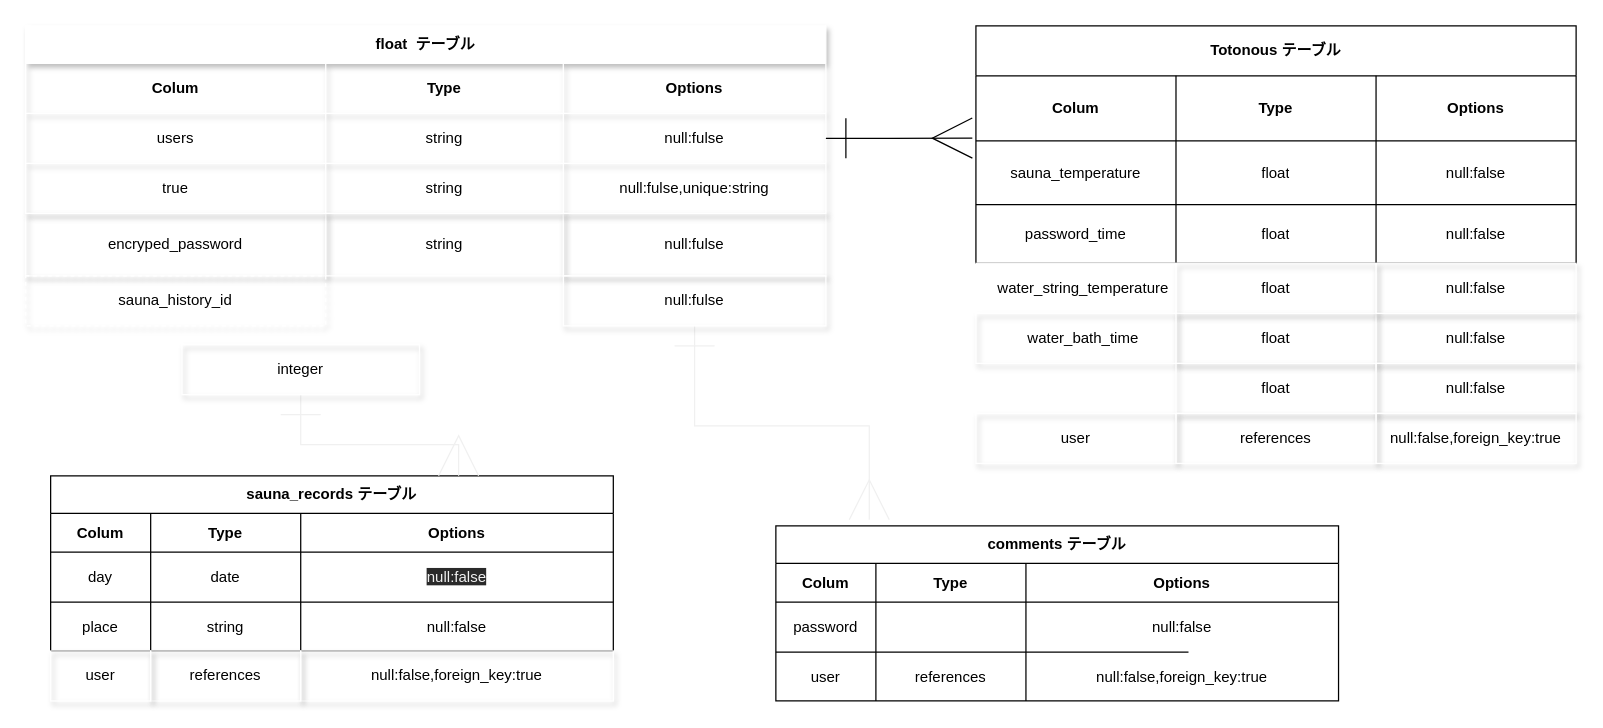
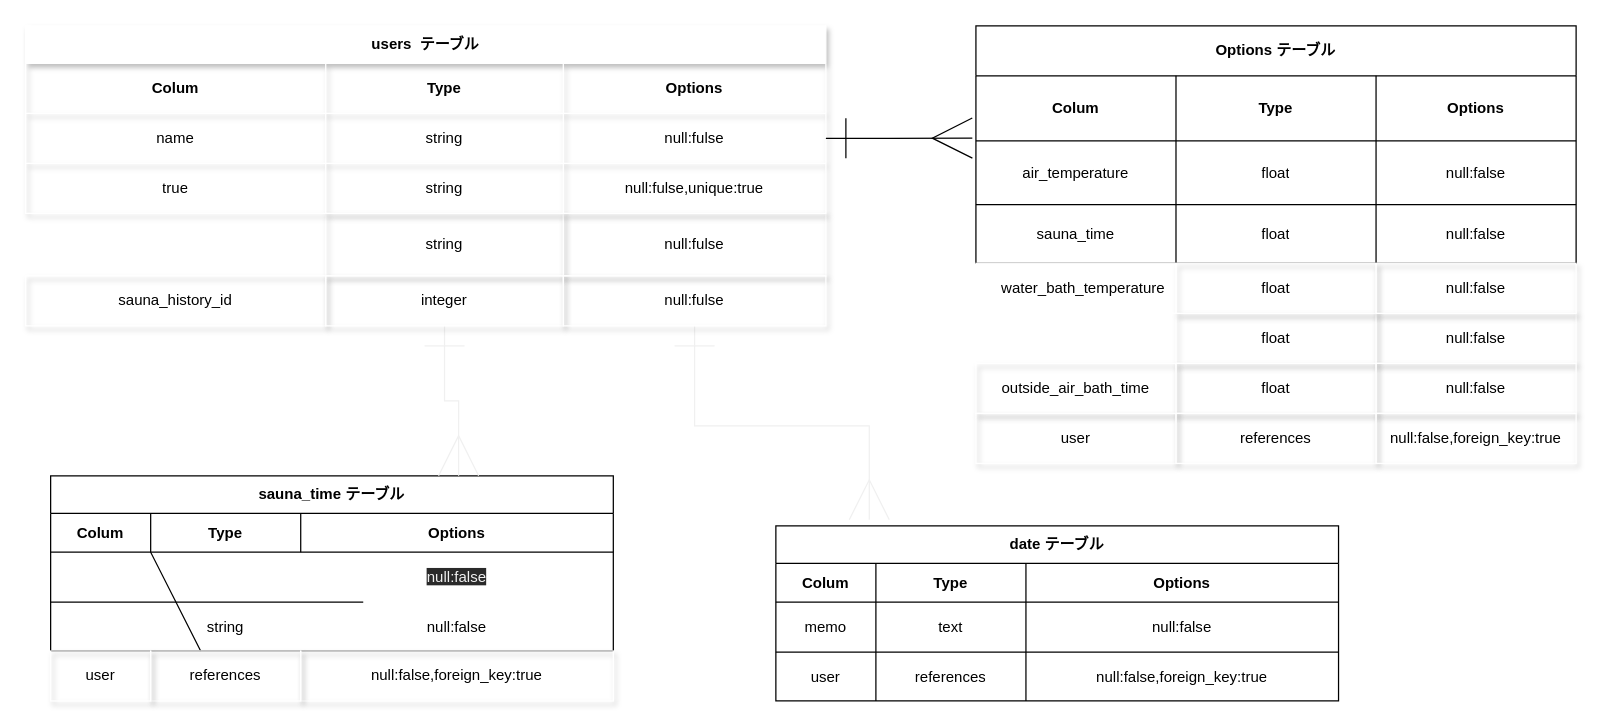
- <mxCell id="36" value="float&amp;nbsp; テーブル" style="shape=table;html=1;whiteSpace=wrap;startSize=30;container=1;collapsible=0;childLayout=tableLayout;fontStyle=1;align=center;shadow=1;strokeColor=#FFFFFF;" parent="1" vertex="1"><mxGeometry x="20" y="20" width="640" height="150" as="geometry" /></mxCell>
+ <mxCell id="36" value="users&amp;nbsp; テーブル" style="shape=table;html=1;whiteSpace=wrap;startSize=30;container=1;collapsible=0;childLayout=tableLayout;fontStyle=1;align=center;shadow=1;strokeColor=#FFFFFF;" parent="1" vertex="1"><mxGeometry x="20" y="20" width="640" height="150" as="geometry" /></mxCell>
- <mxCell id="2" value="Totonous テーブル" style="shape=table;html=1;whiteSpace=wrap;startSize=40;container=1;collapsible=0;childLayout=tableLayout;fontStyle=1;align=center;" parent="1" vertex="1"><mxGeometry x="780" y="20" width="480" height="190.0" as="geometry" /></mxCell>
+ <mxCell id="2" value="Options テーブル" style="shape=table;html=1;whiteSpace=wrap;startSize=40;container=1;collapsible=0;childLayout=tableLayout;fontStyle=1;align=center;" parent="1" vertex="1"><mxGeometry x="780" y="20" width="480" height="190.0" as="geometry" /></mxCell>
- <mxCell id="42" value="users" style="shape=partialRectangle;html=1;whiteSpace=wrap;connectable=0;fillColor=none;top=0;left=0;bottom=0;right=0;overflow=hidden;" parent="41" vertex="1"><mxGeometry width="240" height="40" as="geometry" /></mxCell>
+ <mxCell id="42" value="name" style="shape=partialRectangle;html=1;whiteSpace=wrap;connectable=0;fillColor=none;top=0;left=0;bottom=0;right=0;overflow=hidden;" parent="41" vertex="1"><mxGeometry width="240" height="40" as="geometry" /></mxCell>
- <mxCell id="8" value="sauna_temperature" style="shape=partialRectangle;html=1;whiteSpace=wrap;connectable=0;fillColor=none;top=0;left=0;bottom=0;right=0;overflow=hidden;" parent="7" vertex="1"><mxGeometry width="160" height="51" as="geometry" /></mxCell>
+ <mxCell id="8" value="air_temperature" style="shape=partialRectangle;html=1;whiteSpace=wrap;connectable=0;fillColor=none;top=0;left=0;bottom=0;right=0;overflow=hidden;" parent="7" vertex="1"><mxGeometry width="160" height="51" as="geometry" /></mxCell>
- <mxCell id="48" value="null:fulse,unique:string" style="shape=partialRectangle;html=1;whiteSpace=wrap;connectable=0;fillColor=none;top=0;left=0;bottom=0;right=0;overflow=hidden;" parent="45" vertex="1"><mxGeometry x="430" width="210" height="40" as="geometry" /></mxCell>
+ <mxCell id="48" value="null:fulse,unique:true" style="shape=partialRectangle;html=1;whiteSpace=wrap;connectable=0;fillColor=none;top=0;left=0;bottom=0;right=0;overflow=hidden;" parent="45" vertex="1"><mxGeometry x="430" width="210" height="40" as="geometry" /></mxCell>
- <mxCell id="12" value="&lt;span&gt;password_time&lt;/span&gt;" style="shape=partialRectangle;html=1;whiteSpace=wrap;connectable=0;fillColor=none;top=0;left=0;bottom=0;right=0;overflow=hidden;" parent="11" vertex="1"><mxGeometry width="160" height="47" as="geometry" /></mxCell>
+ <mxCell id="12" value="&lt;span&gt;sauna_time&lt;/span&gt;" style="shape=partialRectangle;html=1;whiteSpace=wrap;connectable=0;fillColor=none;top=0;left=0;bottom=0;right=0;overflow=hidden;" parent="11" vertex="1"><mxGeometry width="160" height="47" as="geometry" /></mxCell>
- <mxCell id="28" value="encryped_password" style="rounded=0;whiteSpace=wrap;html=1;shadow=1;fillColor=none;strokeColor=#FFFFFF;" parent="1" vertex="1"><mxGeometry x="20" y="170" width="240" height="50" as="geometry" /></mxCell>
- <mxCell id="54" value="&lt;span&gt;　water_string_temperature&lt;/span&gt;" style="rounded=0;whiteSpace=wrap;html=1;shadow=0;fontStyle=0;fillColor=none;strokeColor=#FFFFFF;" parent="1" vertex="1"><mxGeometry x="780" y="210" width="160" height="40" as="geometry" /></mxCell>
+ <mxCell id="54" value="&lt;span&gt;　water_bath_temperature&lt;/span&gt;" style="rounded=0;whiteSpace=wrap;html=1;shadow=0;fontStyle=0;fillColor=none;strokeColor=#FFFFFF;" parent="1" vertex="1"><mxGeometry x="780" y="210" width="160" height="40" as="geometry" /></mxCell>
- <mxCell id="31" value="sauna_history_id" style="rounded=0;whiteSpace=wrap;html=1;shadow=1;fillColor=none;strokeColor=#FFFFFF;dashed=1;" parent="1" vertex="1"><mxGeometry x="20" y="220" width="240" height="40" as="geometry" /></mxCell>
+ <mxCell id="31" value="sauna_history_id" style="rounded=0;whiteSpace=wrap;html=1;shadow=1;fillColor=none;strokeColor=#FFFFFF;" parent="1" vertex="1"><mxGeometry x="20" y="220" width="240" height="40" as="geometry" /></mxCell>
- <mxCell id="52" value="&lt;span&gt;　water_bath_time&lt;/span&gt;" style="rounded=0;whiteSpace=wrap;html=1;shadow=1;fillColor=none;strokeColor=#FFFFFF;" parent="1" vertex="1"><mxGeometry x="780" y="250" width="160" height="40" as="geometry" /></mxCell>
- <mxCell id="33" value="integer" style="rounded=0;whiteSpace=wrap;html=1;shadow=1;fillColor=none;strokeColor=#FFFFFF;" parent="1" vertex="1"><mxGeometry x="145" y="275" width="190" height="40" as="geometry" /></mxCell>
+ <mxCell id="33" value="integer" style="rounded=0;whiteSpace=wrap;html=1;shadow=1;fillColor=none;strokeColor=#FFFFFF;" parent="1" vertex="1"><mxGeometry x="260" y="220" width="190" height="40" as="geometry" /></mxCell>
+ <mxCell id="55" value="outside_air_bath_time" style="rounded=0;whiteSpace=wrap;html=1;shadow=1;fillColor=none;strokeColor=#FFFFFF;" parent="1" vertex="1"><mxGeometry x="780" y="290" width="160" height="40" as="geometry" /></mxCell>
- <mxCell id="15" value="sauna_records テーブル" style="shape=table;html=1;whiteSpace=wrap;startSize=30;container=1;collapsible=0;childLayout=tableLayout;fontStyle=1;align=center;" parent="1" vertex="1"><mxGeometry x="40" y="380" width="450" height="140" as="geometry" /></mxCell>
+ <mxCell id="15" value="sauna_time テーブル" style="shape=table;html=1;whiteSpace=wrap;startSize=30;container=1;collapsible=0;childLayout=tableLayout;fontStyle=1;align=center;" parent="1" vertex="1"><mxGeometry x="40" y="380" width="450" height="140" as="geometry" /></mxCell>
- <mxCell id="61" value="comments テーブル" style="shape=table;html=1;whiteSpace=wrap;startSize=30;container=1;collapsible=0;childLayout=tableLayout;fontStyle=1;align=center;" parent="1" vertex="1"><mxGeometry x="620" y="420" width="450" height="140" as="geometry" /></mxCell>
+ <mxCell id="61" value="date テーブル" style="shape=table;html=1;whiteSpace=wrap;startSize=30;container=1;collapsible=0;childLayout=tableLayout;fontStyle=1;align=center;" parent="1" vertex="1"><mxGeometry x="620" y="420" width="450" height="140" as="geometry" /></mxCell>
- <mxCell id="21" value="&lt;span&gt;day&lt;/span&gt;" style="shape=partialRectangle;html=1;whiteSpace=wrap;connectable=0;fillColor=none;top=0;left=0;bottom=0;right=0;overflow=hidden;" parent="20" vertex="1"><mxGeometry width="80" height="40" as="geometry" /></mxCell>
- <mxCell id="22" value="&lt;span&gt;date&lt;/span&gt;" style="shape=partialRectangle;html=1;whiteSpace=wrap;connectable=0;fillColor=none;top=0;left=0;bottom=0;right=0;overflow=hidden;" parent="20" vertex="1"><mxGeometry x="80" width="120" height="40" as="geometry" /></mxCell>
- <mxCell id="25" value="&lt;span&gt;place&lt;/span&gt;" style="shape=partialRectangle;html=1;whiteSpace=wrap;connectable=0;fillColor=none;top=0;left=0;bottom=0;right=0;overflow=hidden;" parent="24" vertex="1"><mxGeometry width="80" height="39" as="geometry" /></mxCell>
- <mxCell id="67" value="password" style="shape=partialRectangle;html=1;whiteSpace=wrap;connectable=0;fillColor=none;top=0;left=0;bottom=0;right=0;overflow=hidden;" parent="66" vertex="1"><mxGeometry width="80" height="40" as="geometry" /></mxCell>
+ <mxCell id="67" value="memo" style="shape=partialRectangle;html=1;whiteSpace=wrap;connectable=0;fillColor=none;top=0;left=0;bottom=0;right=0;overflow=hidden;" parent="66" vertex="1"><mxGeometry width="80" height="40" as="geometry" /></mxCell>
+ <mxCell id="68" value="text" style="shape=partialRectangle;html=1;whiteSpace=wrap;connectable=0;fillColor=none;top=0;left=0;bottom=0;right=0;overflow=hidden;" parent="66" vertex="1"><mxGeometry x="80" width="120" height="40" as="geometry" /></mxCell>
